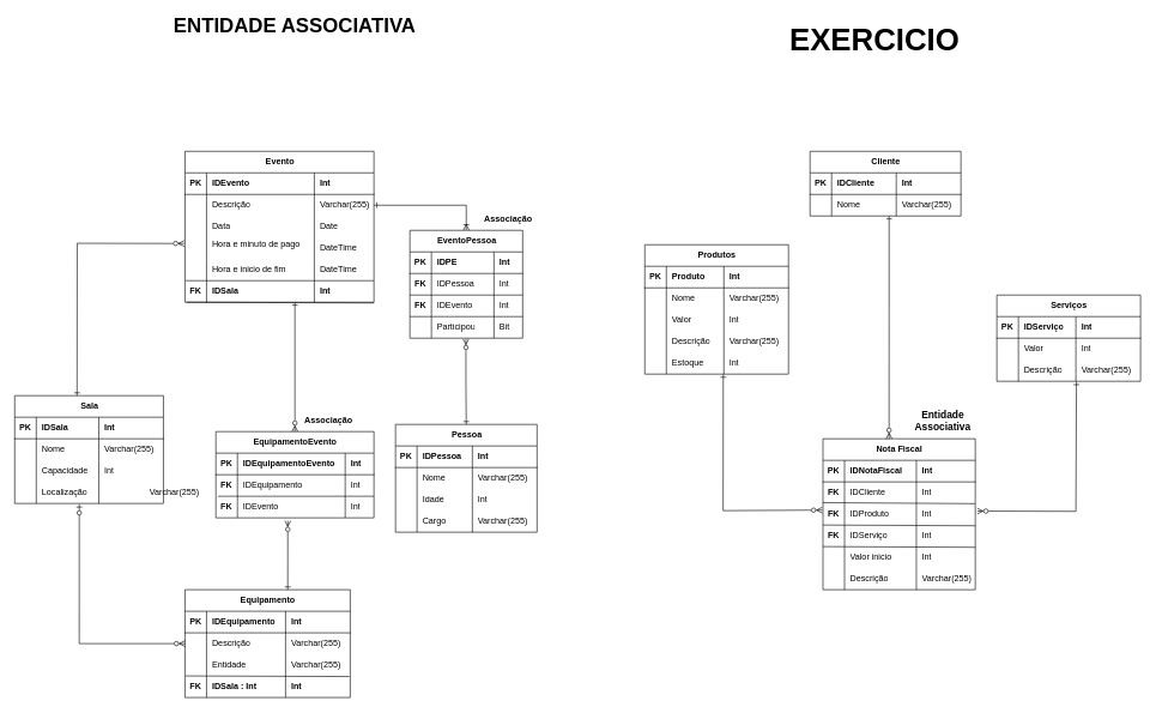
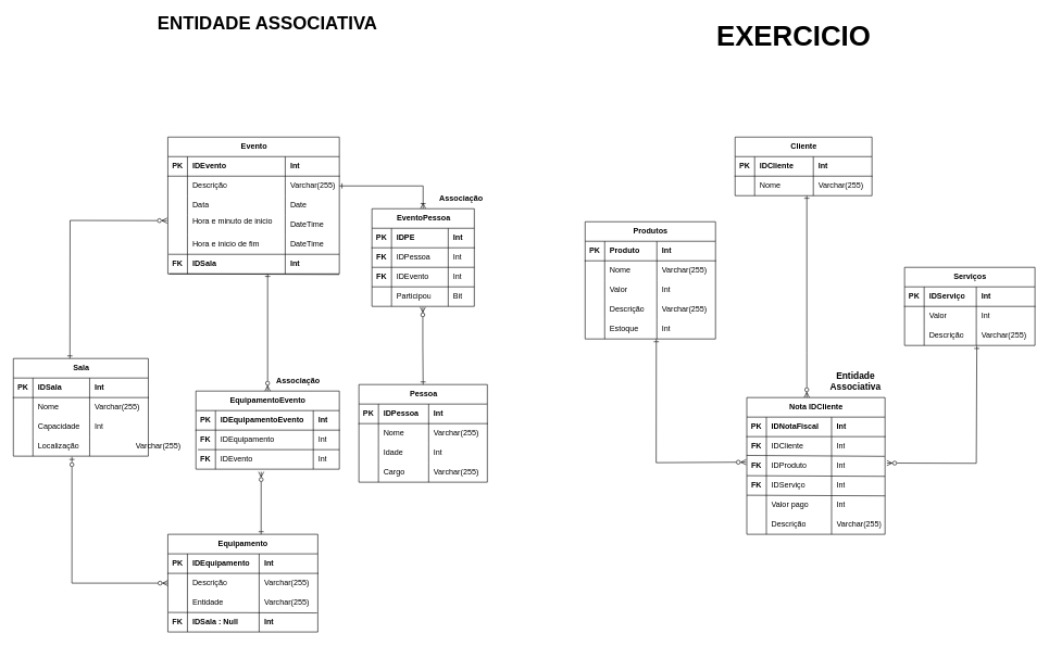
- <mxCell id="70" value="Hora e minuto de pago&lt;div&gt;&lt;br&gt;&lt;/div&gt;" style="shape=partialRectangle;connectable=0;fillColor=none;top=0;left=0;bottom=0;right=0;align=left;spacingLeft=6;overflow=hidden;whiteSpace=wrap;html=1;" parent="68" vertex="1"><mxGeometry x="30" width="150" height="30" as="geometry"><mxRectangle width="150" height="30" as="alternateBounds" /></mxGeometry></mxCell>
+ <mxCell id="70" value="Hora e minuto de inicio&lt;div&gt;&lt;br&gt;&lt;/div&gt;" style="shape=partialRectangle;connectable=0;fillColor=none;top=0;left=0;bottom=0;right=0;align=left;spacingLeft=6;overflow=hidden;whiteSpace=wrap;html=1;" parent="68" vertex="1"><mxGeometry x="30" width="150" height="30" as="geometry"><mxRectangle width="150" height="30" as="alternateBounds" /></mxGeometry></mxCell>
- <mxCell id="125" value="Nota Fiscal" style="shape=table;startSize=30;container=1;collapsible=1;childLayout=tableLayout;fixedRows=1;rowLines=0;fontStyle=1;align=center;resizeLast=1;html=1;" parent="1" vertex="1"><mxGeometry x="1145" y="610" width="212" height="210" as="geometry" /></mxCell>
+ <mxCell id="125" value="Nota IDCliente" style="shape=table;startSize=30;container=1;collapsible=1;childLayout=tableLayout;fixedRows=1;rowLines=0;fontStyle=1;align=center;resizeLast=1;html=1;" parent="1" vertex="1"><mxGeometry x="1145" y="610" width="212" height="210" as="geometry" /></mxCell>
- <mxCell id="144" value="Valor inicio" style="shape=partialRectangle;connectable=0;fillColor=none;top=0;left=0;bottom=0;right=0;align=left;spacingLeft=6;overflow=hidden;whiteSpace=wrap;html=1;" parent="142" vertex="1"><mxGeometry x="30" width="100" height="30" as="geometry"><mxRectangle width="100" height="30" as="alternateBounds" /></mxGeometry></mxCell>
+ <mxCell id="144" value="Valor pago" style="shape=partialRectangle;connectable=0;fillColor=none;top=0;left=0;bottom=0;right=0;align=left;spacingLeft=6;overflow=hidden;whiteSpace=wrap;html=1;" parent="142" vertex="1"><mxGeometry x="30" width="100" height="30" as="geometry"><mxRectangle width="100" height="30" as="alternateBounds" /></mxGeometry></mxCell>
- <mxCell id="35" value="&lt;b&gt;IDSala : Int&lt;/b&gt;" style="shape=partialRectangle;connectable=0;fillColor=none;top=0;left=0;bottom=0;right=0;align=left;spacingLeft=6;overflow=hidden;whiteSpace=wrap;html=1;" parent="33" vertex="1"><mxGeometry x="30" width="110" height="30" as="geometry"><mxRectangle width="110" height="30" as="alternateBounds" /></mxGeometry></mxCell>
+ <mxCell id="35" value="&lt;b&gt;IDSala : Null&lt;/b&gt;" style="shape=partialRectangle;connectable=0;fillColor=none;top=0;left=0;bottom=0;right=0;align=left;spacingLeft=6;overflow=hidden;whiteSpace=wrap;html=1;" parent="33" vertex="1"><mxGeometry x="30" width="110" height="30" as="geometry"><mxRectangle width="110" height="30" as="alternateBounds" /></mxGeometry></mxCell>
